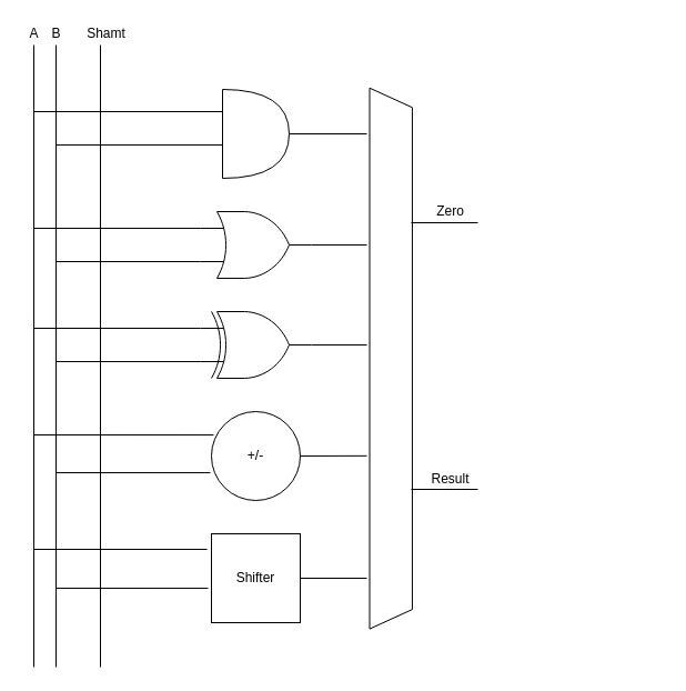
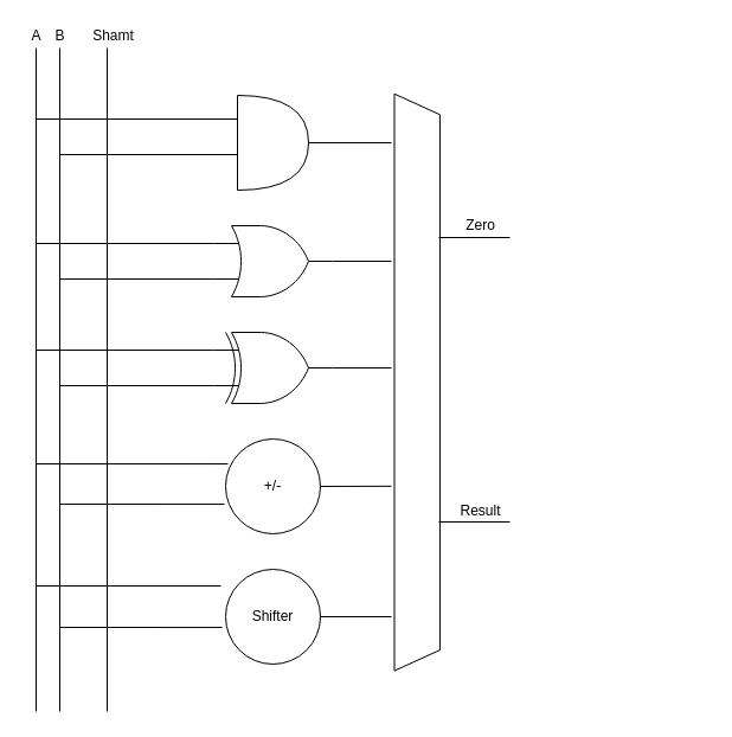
- <mxCell id="12" value="Shifter" style="whiteSpace=wrap;html=1;aspect=fixed;" vertex="1" parent="1"><mxGeometry x="190" y="480" width="80" height="80" as="geometry" /></mxCell>
+ <mxCell id="12" value="Shifter" style="ellipse;whiteSpace=wrap;html=1;aspect=fixed;" vertex="1" parent="1"><mxGeometry x="190" y="480" width="80" height="80" as="geometry" /></mxCell>
